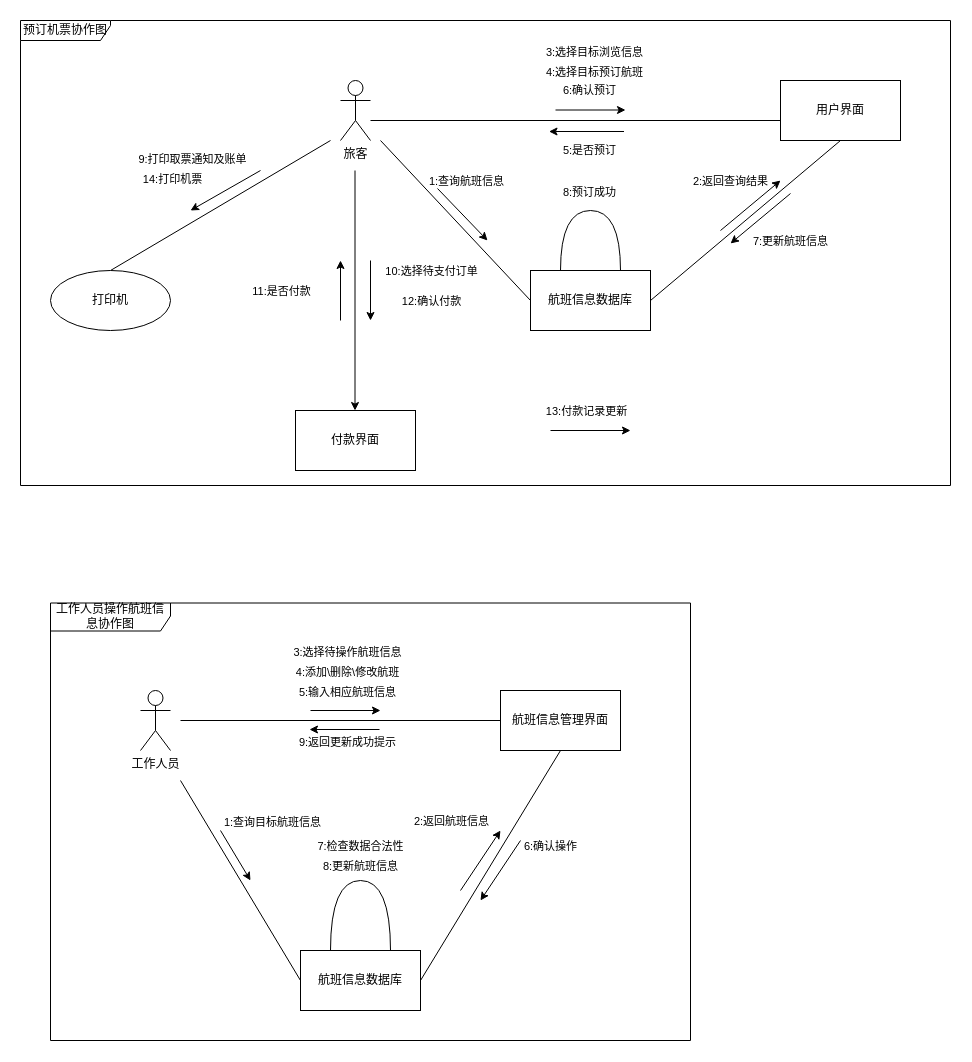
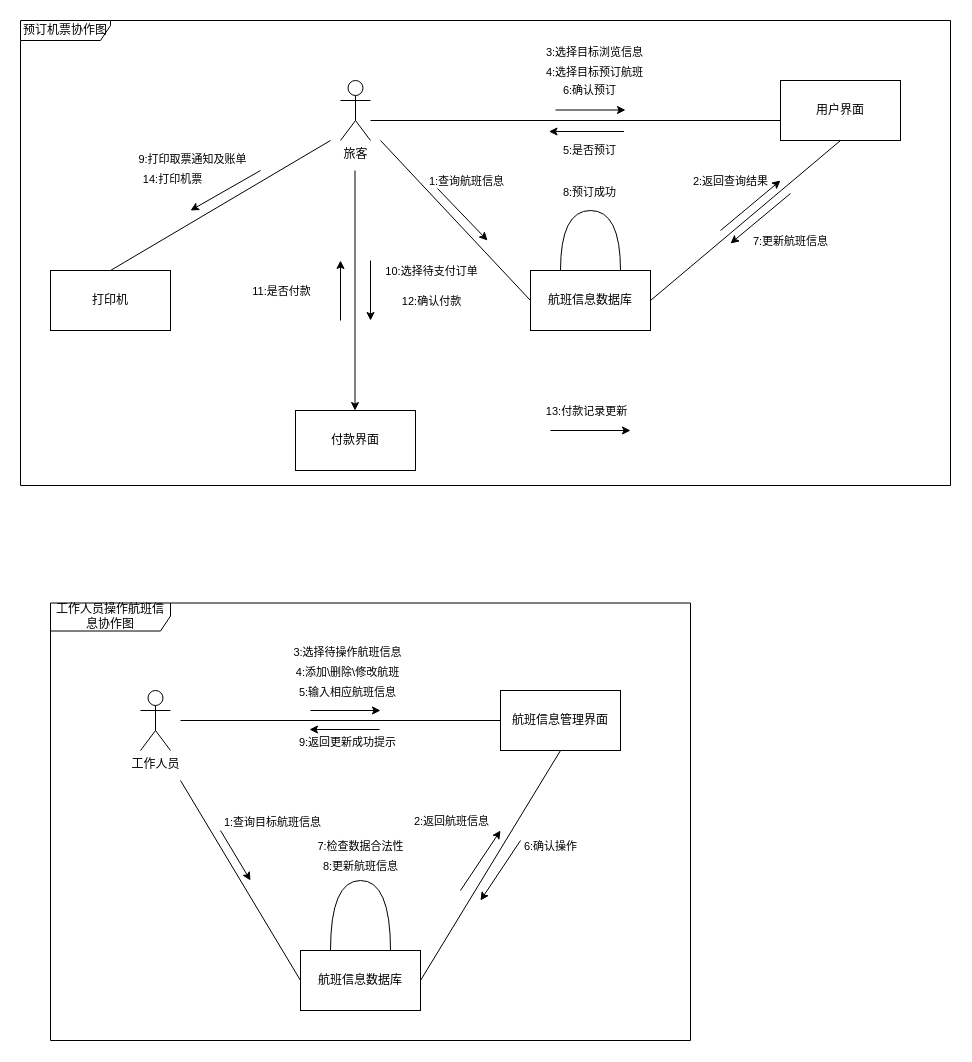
- <mxCell id="11" value="打印机" style="ellipse;whiteSpace=wrap;html=1;" vertex="1" parent="1"><mxGeometry x="50" y="270" width="120" height="60" as="geometry" /></mxCell>
+ <mxCell id="11" value="打印机" style="rounded=0;whiteSpace=wrap;html=1;" vertex="1" parent="1"><mxGeometry x="50" y="270" width="120" height="60" as="geometry" /></mxCell>
